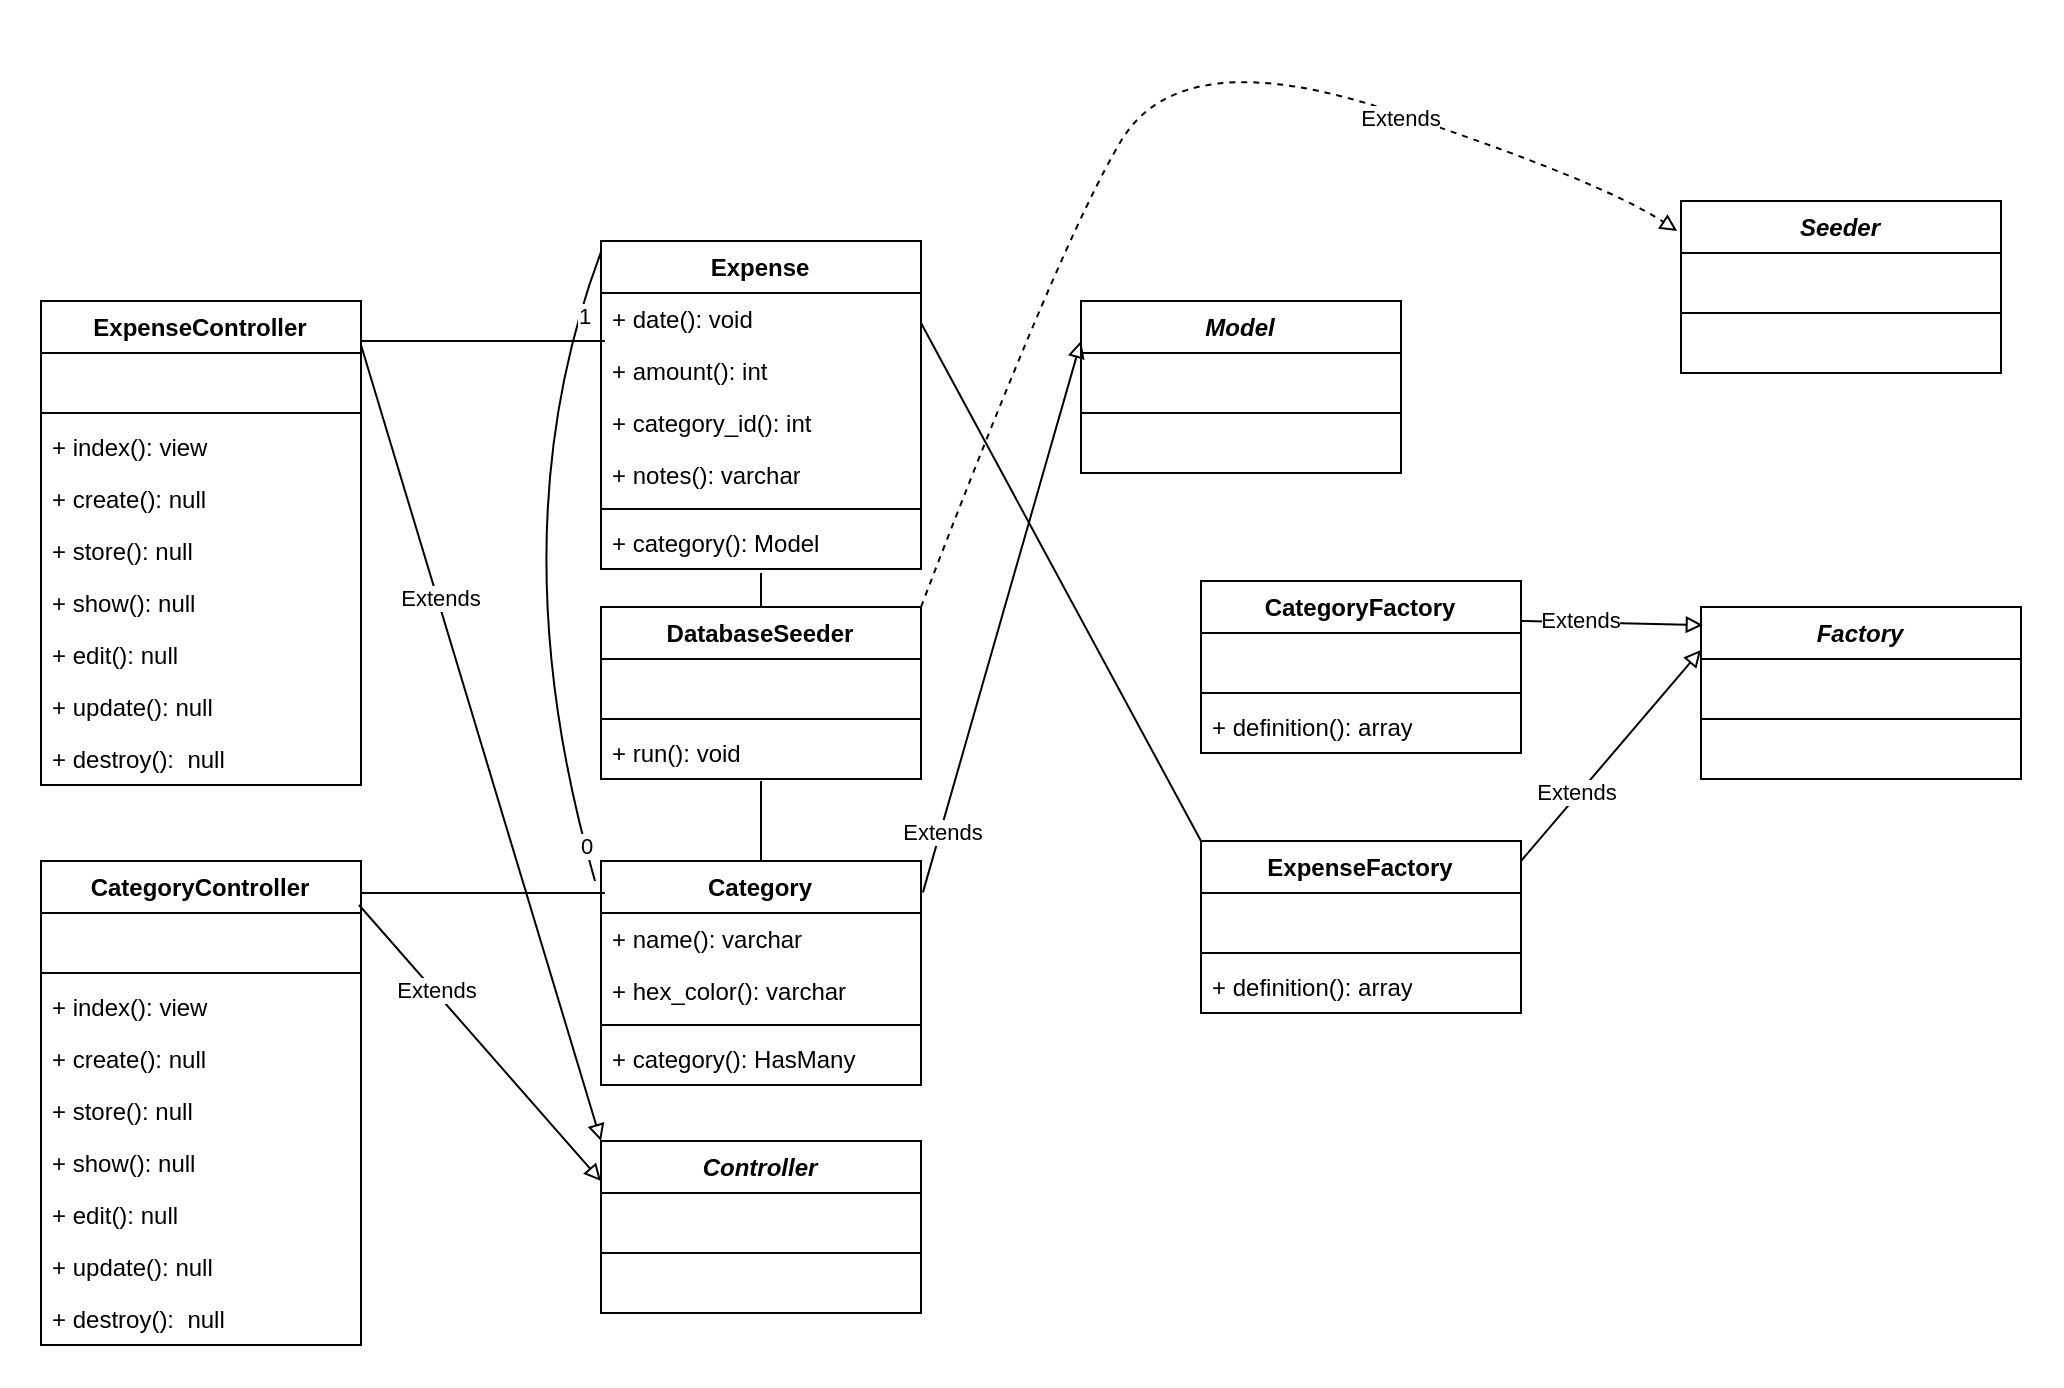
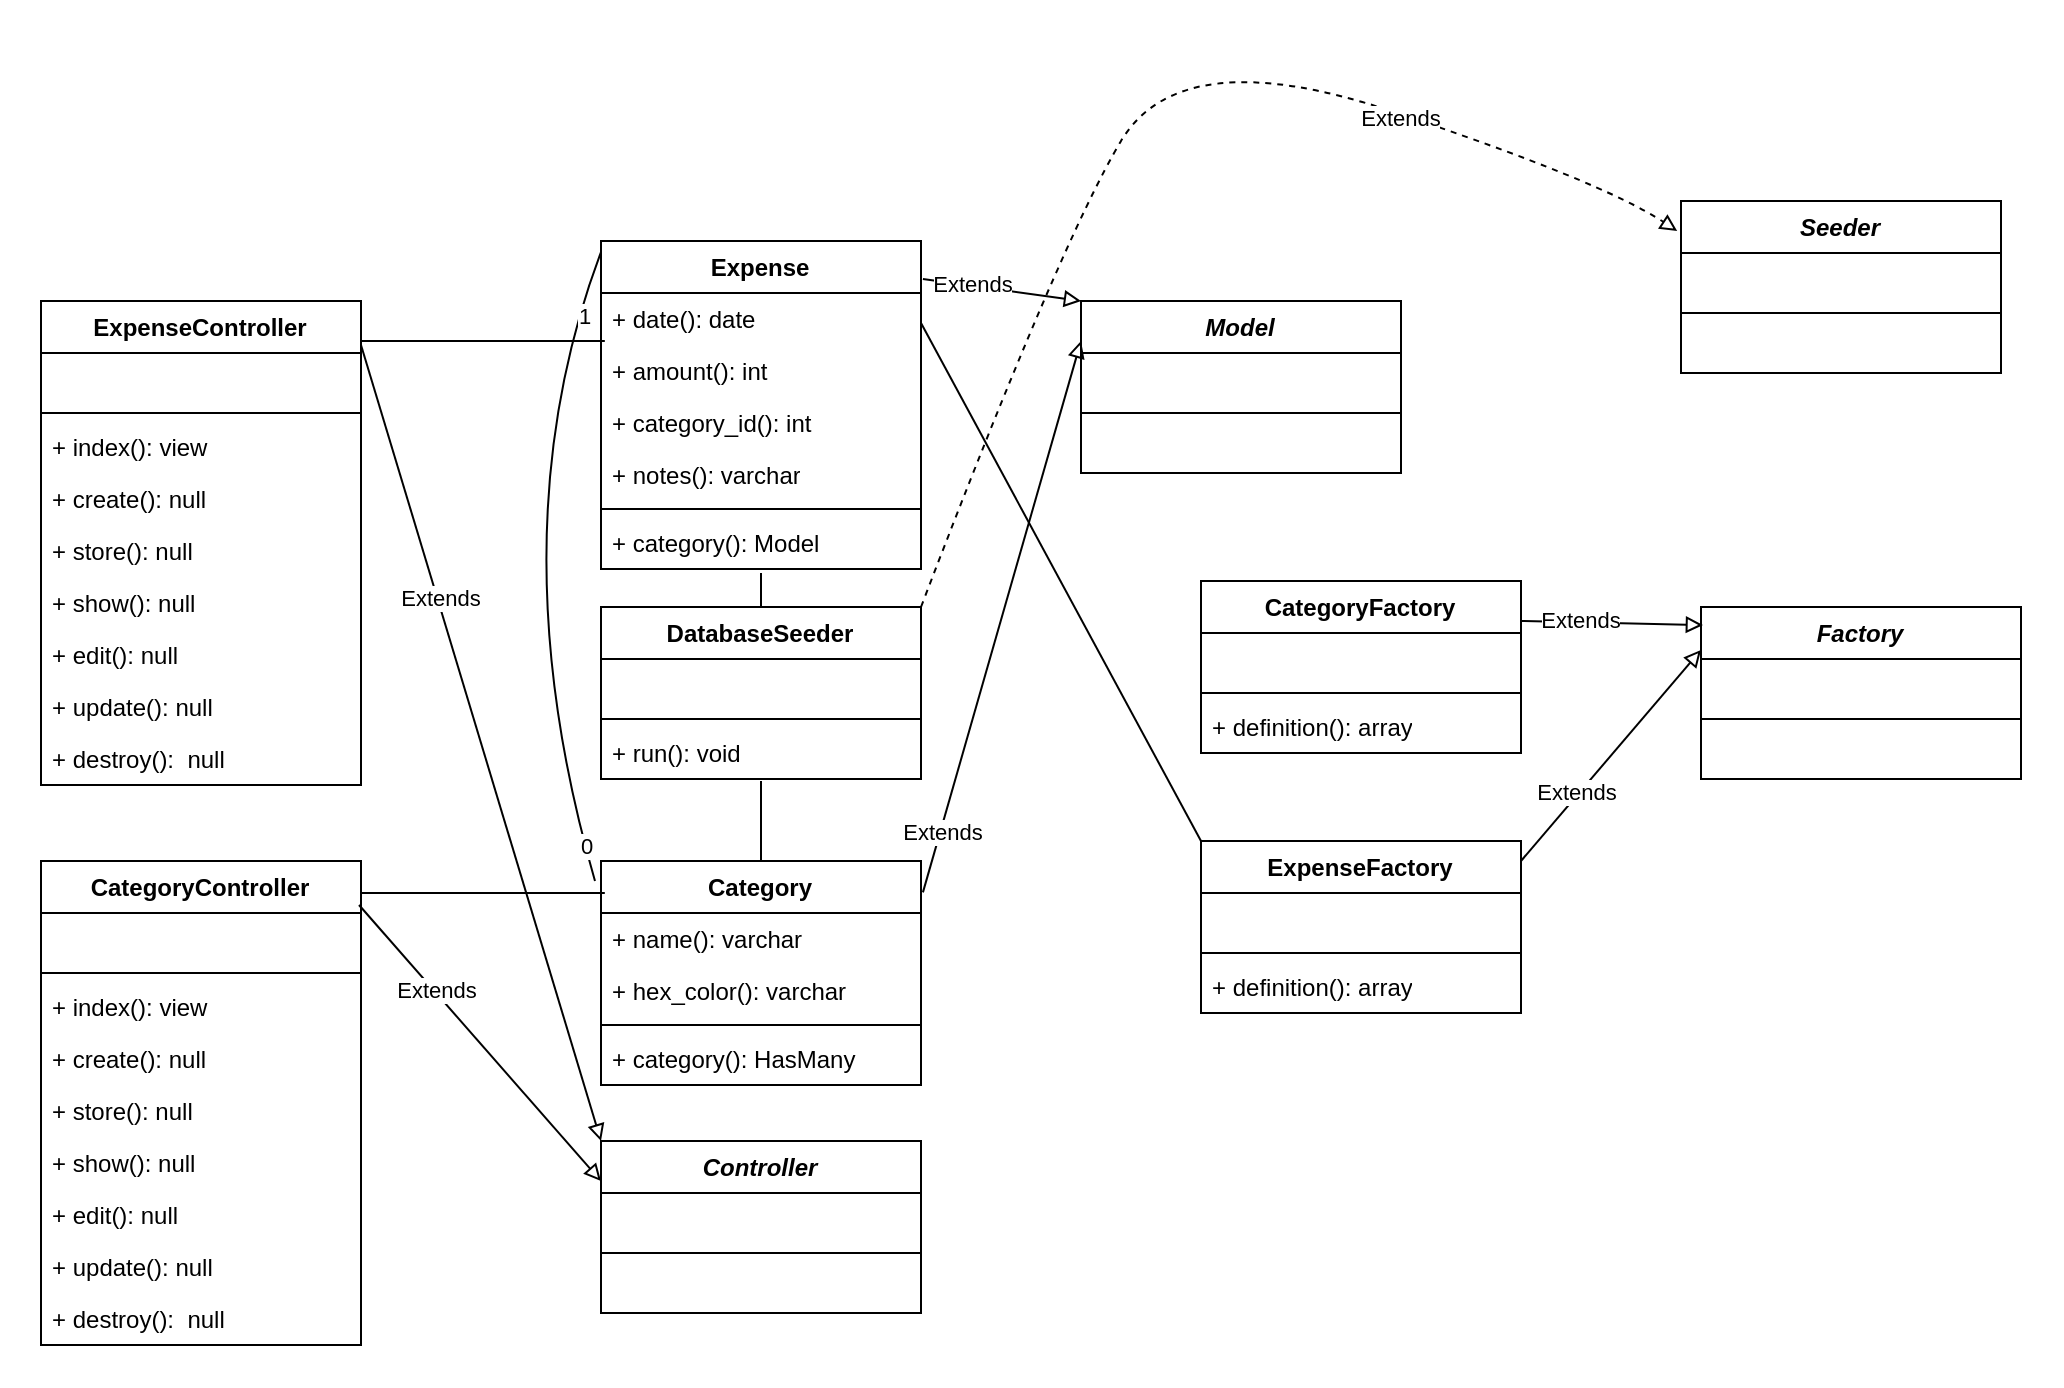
+ <mxCell id="55" value="" style="endArrow=block;html=1;rounded=0;exitX=1.006;exitY=0.116;exitDx=0;exitDy=0;entryX=0;entryY=0;entryDx=0;entryDy=0;exitPerimeter=0;endFill=0;" edge="1" parent="1" source="27" target="51"><mxGeometry width="50" height="50" relative="1" as="geometry"><mxPoint x="480" y="250" as="sourcePoint" /><mxPoint x="618" y="262.004" as="targetPoint" /></mxGeometry></mxCell>
+ <mxCell id="56" value="Extends" style="edgeLabel;html=1;align=center;verticalAlign=middle;resizable=0;points=[];" vertex="1" connectable="0" parent="55"><mxGeometry x="-0.364" y="1" relative="1" as="geometry"><mxPoint as="offset" /></mxGeometry></mxCell>
- <mxCell id="28" value="+ date(): void" style="text;strokeColor=none;fillColor=none;align=left;verticalAlign=top;spacingLeft=4;spacingRight=4;overflow=hidden;rotatable=0;points=[[0,0.5],[1,0.5]];portConstraint=eastwest;whiteSpace=wrap;html=1;" vertex="1" parent="27"><mxGeometry y="26" width="160" height="26" as="geometry" /></mxCell>
+ <mxCell id="28" value="+ date(): date" style="text;strokeColor=none;fillColor=none;align=left;verticalAlign=top;spacingLeft=4;spacingRight=4;overflow=hidden;rotatable=0;points=[[0,0.5],[1,0.5]];portConstraint=eastwest;whiteSpace=wrap;html=1;" vertex="1" parent="27"><mxGeometry y="26" width="160" height="26" as="geometry" /></mxCell>
